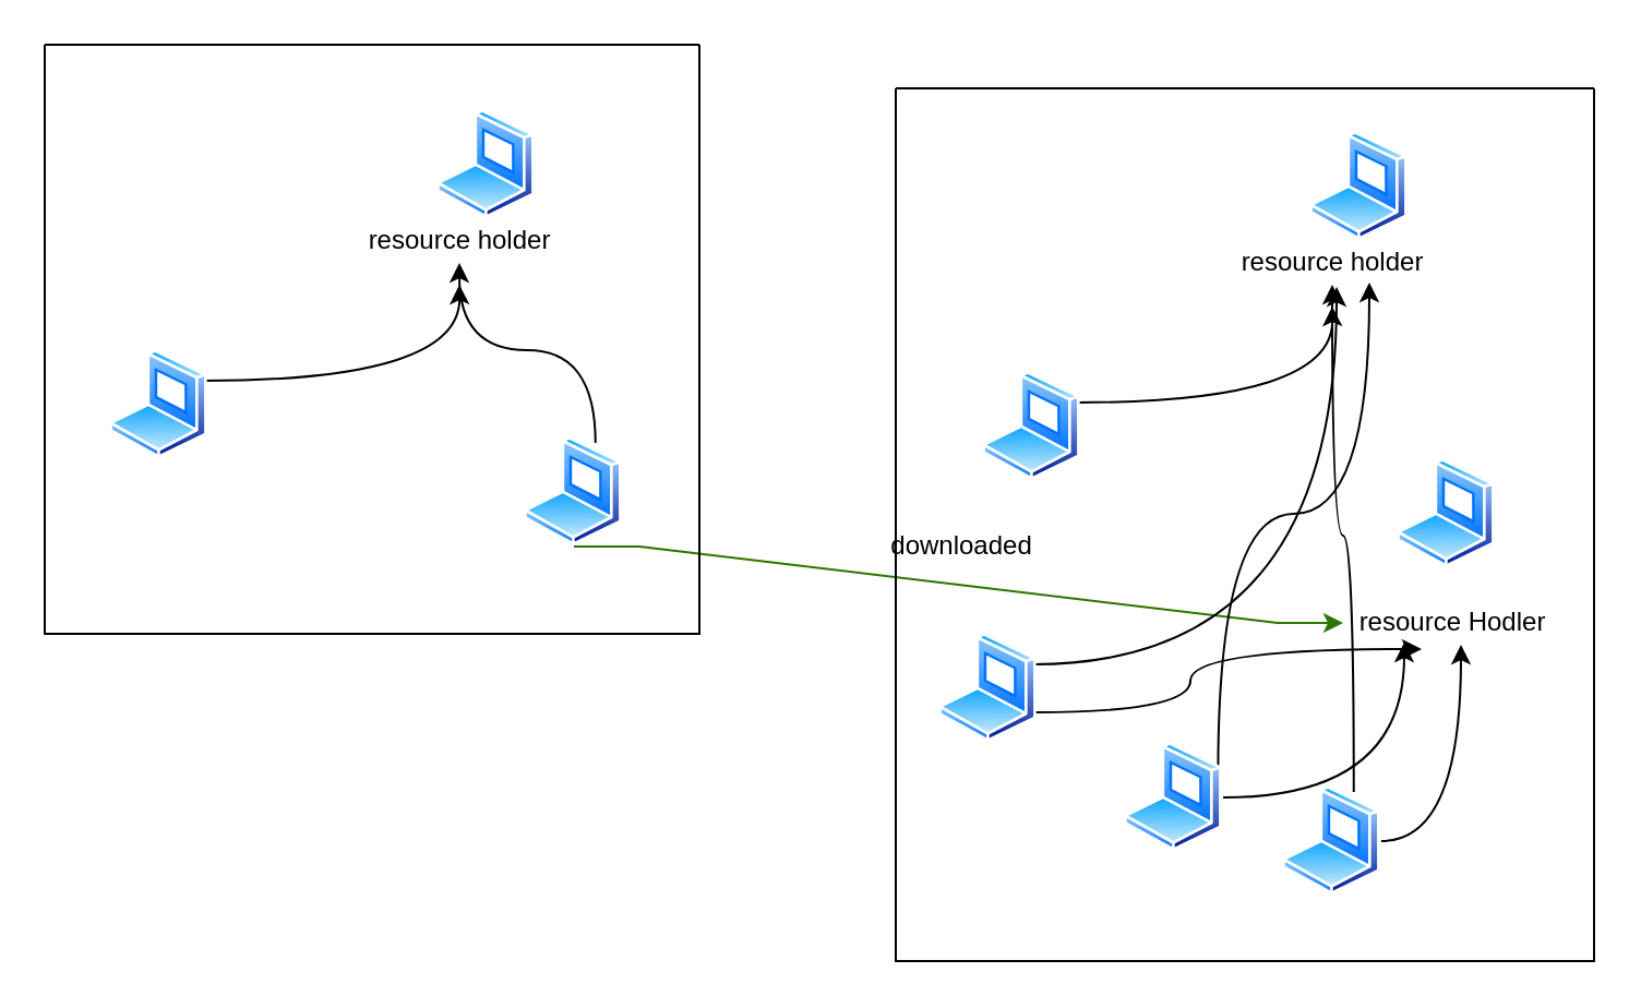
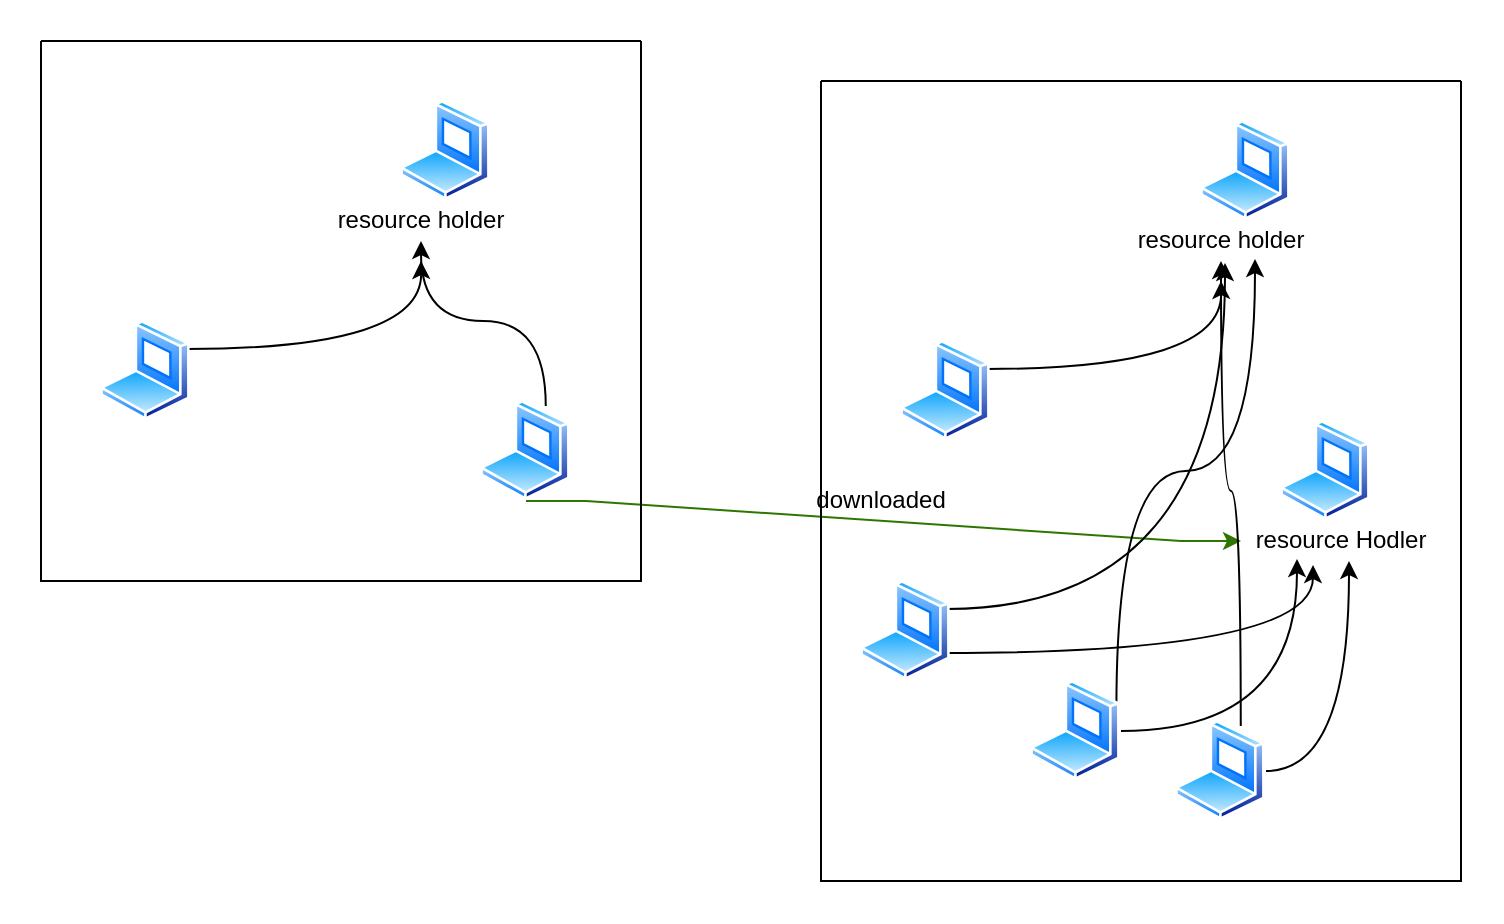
- <mxCell id="9" value="resource Hodler" style="text;html=1;align=center;verticalAlign=middle;resizable=0;points=[];autosize=1;strokeColor=none;fillColor=none;" parent="1" vertex="1"><mxGeometry x="615" y="275" width="100" height="20" as="geometry" /></mxCell>
+ <mxCell id="9" value="resource Hodler" style="text;html=1;align=center;verticalAlign=middle;resizable=0;points=[];autosize=1;strokeColor=none;fillColor=none;" parent="1" vertex="1"><mxGeometry x="620" y="260" width="100" height="20" as="geometry" /></mxCell>
